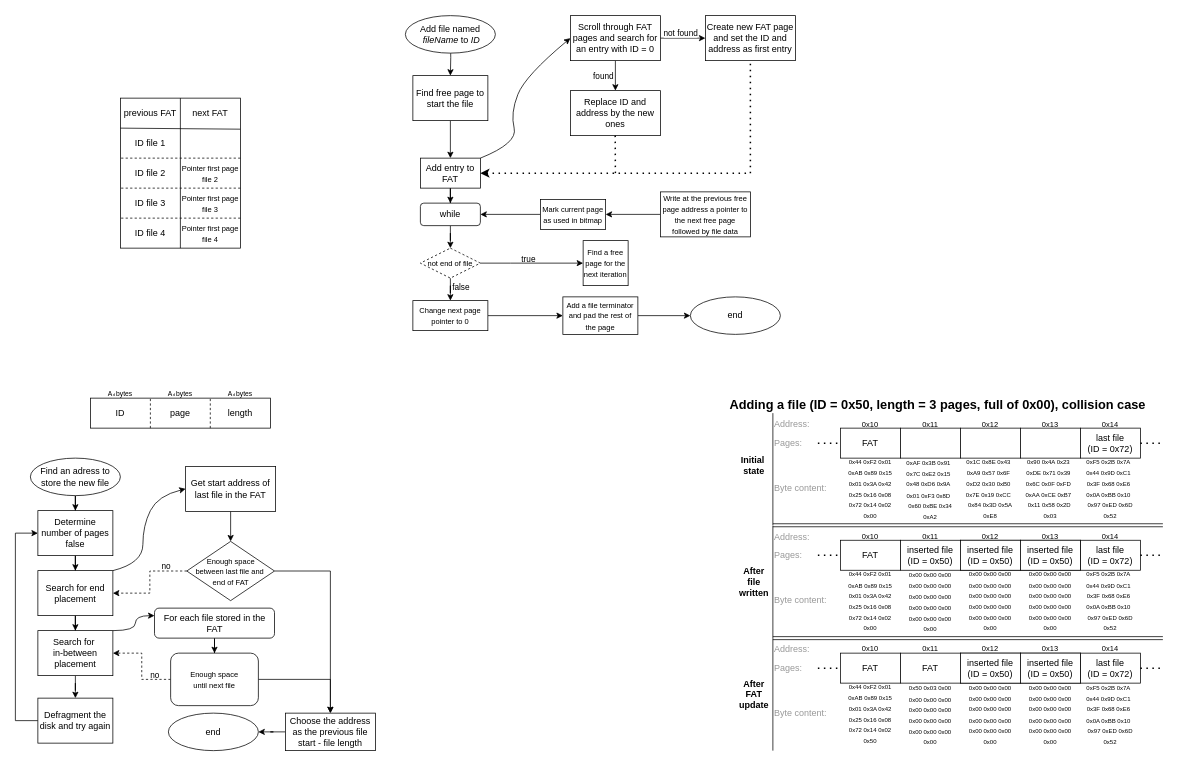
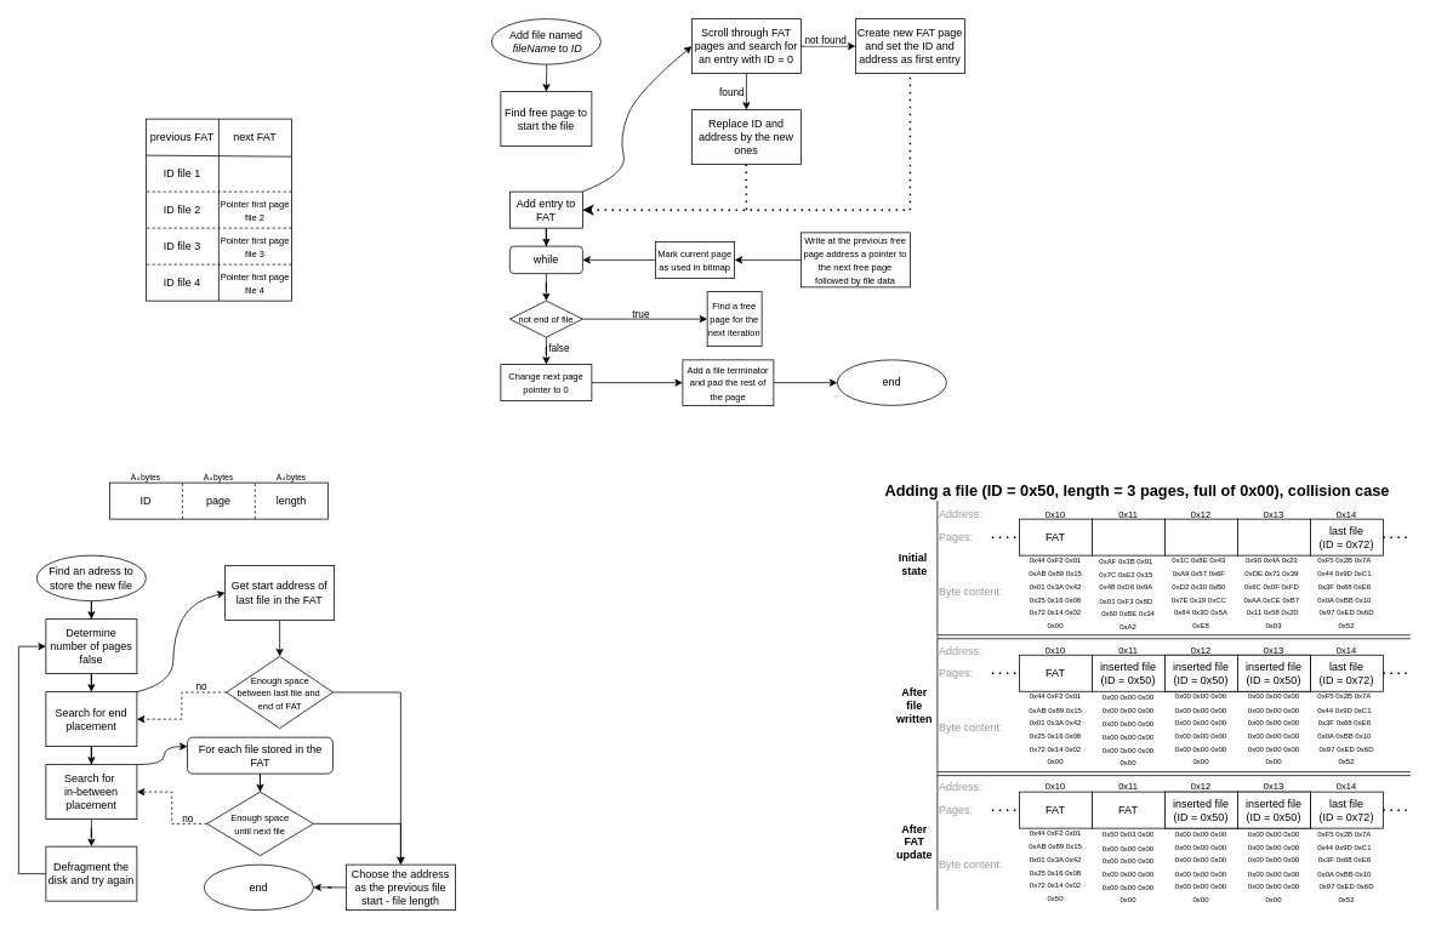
- <mxCell id="38" value="" style="edgeStyle=orthogonalEdgeStyle;rounded=0;orthogonalLoop=1;jettySize=auto;html=1;" edge="1" parent="1" source="39" target="19"><mxGeometry relative="1" as="geometry" /></mxCell>
- <mxCell id="37" value="&lt;font style=&quot;font-size: 10px;&quot;&gt;not end of file&lt;/font&gt;" style="rhombus;whiteSpace=wrap;html=1;dashed=1;" vertex="1" parent="1"><mxGeometry x="560" y="330" width="80" height="40" as="geometry" /></mxCell>
+ <mxCell id="37" value="&lt;font style=&quot;font-size: 10px;&quot;&gt;not end of file&lt;/font&gt;" style="rhombus;whiteSpace=wrap;html=1;" vertex="1" parent="1"><mxGeometry x="560" y="330" width="80" height="40" as="geometry" /></mxCell>
- <mxCell id="84" value="&lt;font style=&quot;font-size: 10px;&quot;&gt;Enough space&lt;/font&gt;&lt;div&gt;&lt;span style=&quot;font-size: 10px;&quot;&gt;until next file&lt;/span&gt;&lt;/div&gt;" style="whiteSpace=wrap;html=1;rounded=1;" vertex="1" parent="1"><mxGeometry x="227" y="870" width="117" height="70" as="geometry" /></mxCell>
+ <mxCell id="84" value="&lt;font style=&quot;font-size: 10px;&quot;&gt;Enough space&lt;/font&gt;&lt;div&gt;&lt;span style=&quot;font-size: 10px;&quot;&gt;until next file&lt;/span&gt;&lt;/div&gt;" style="rhombus;whiteSpace=wrap;html=1;rounded=0;" vertex="1" parent="1"><mxGeometry x="227" y="870" width="117" height="70" as="geometry" /></mxCell>
